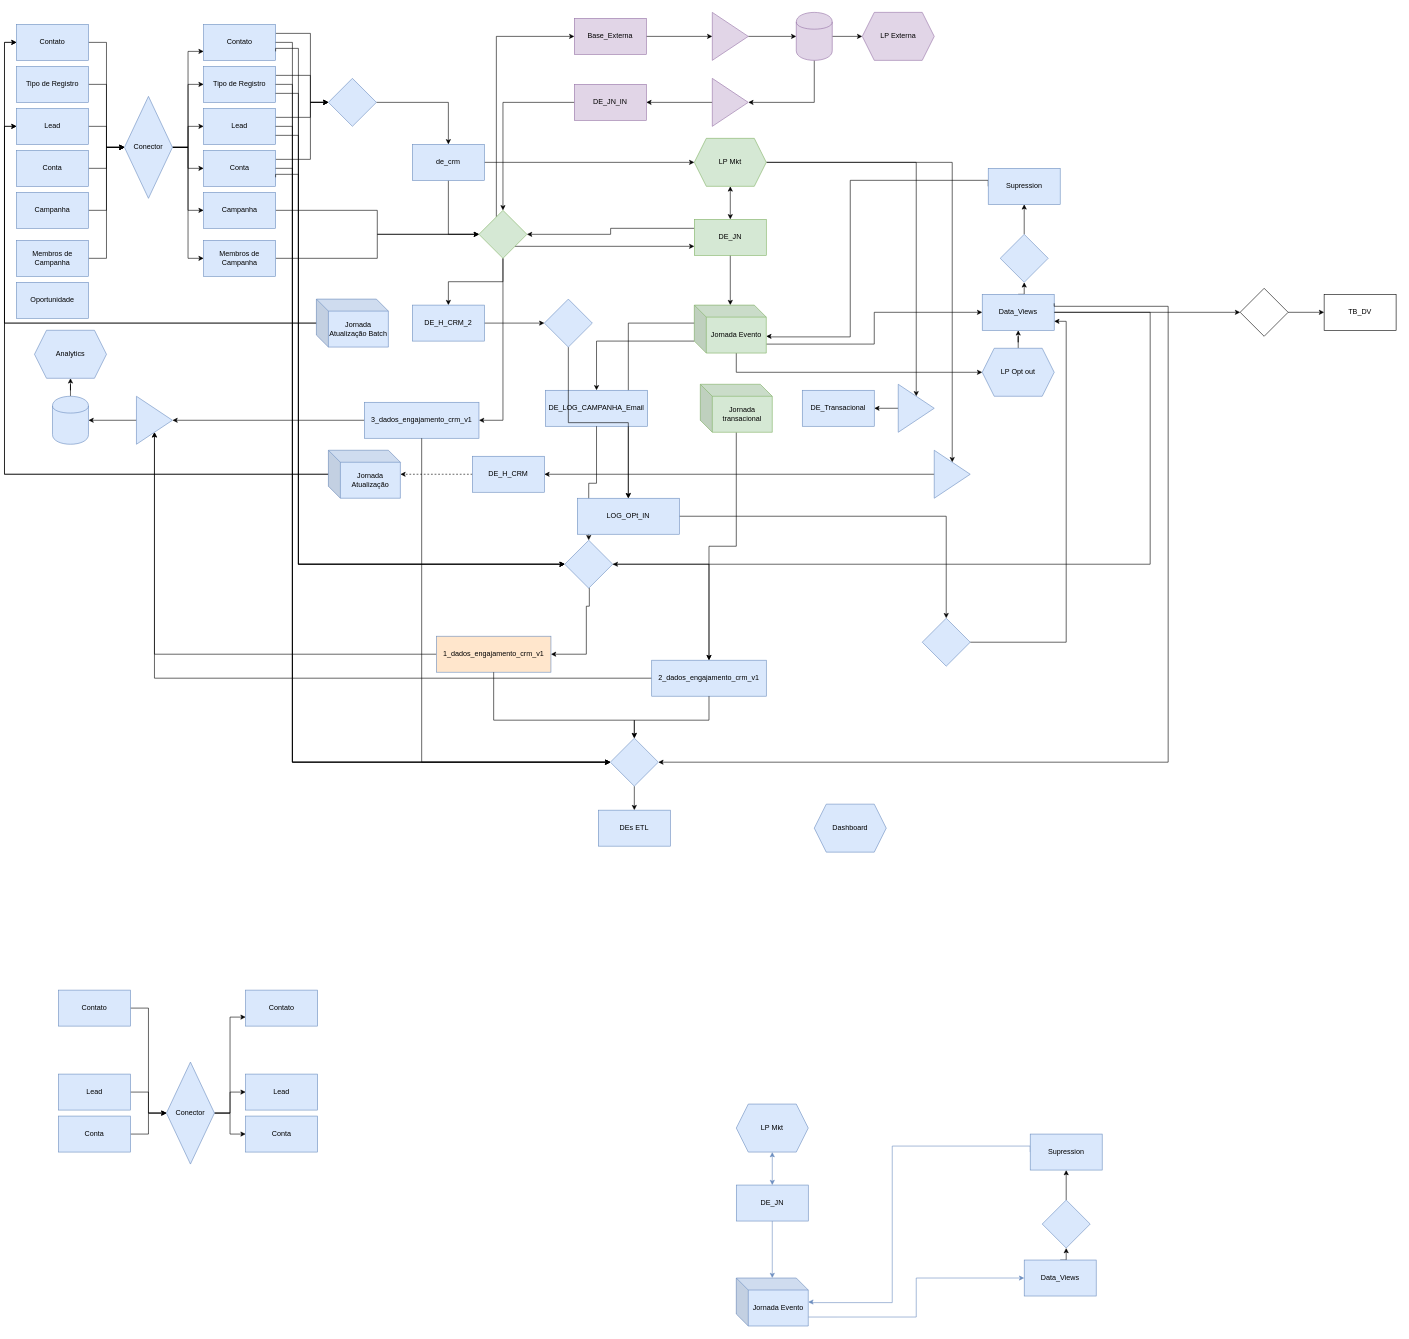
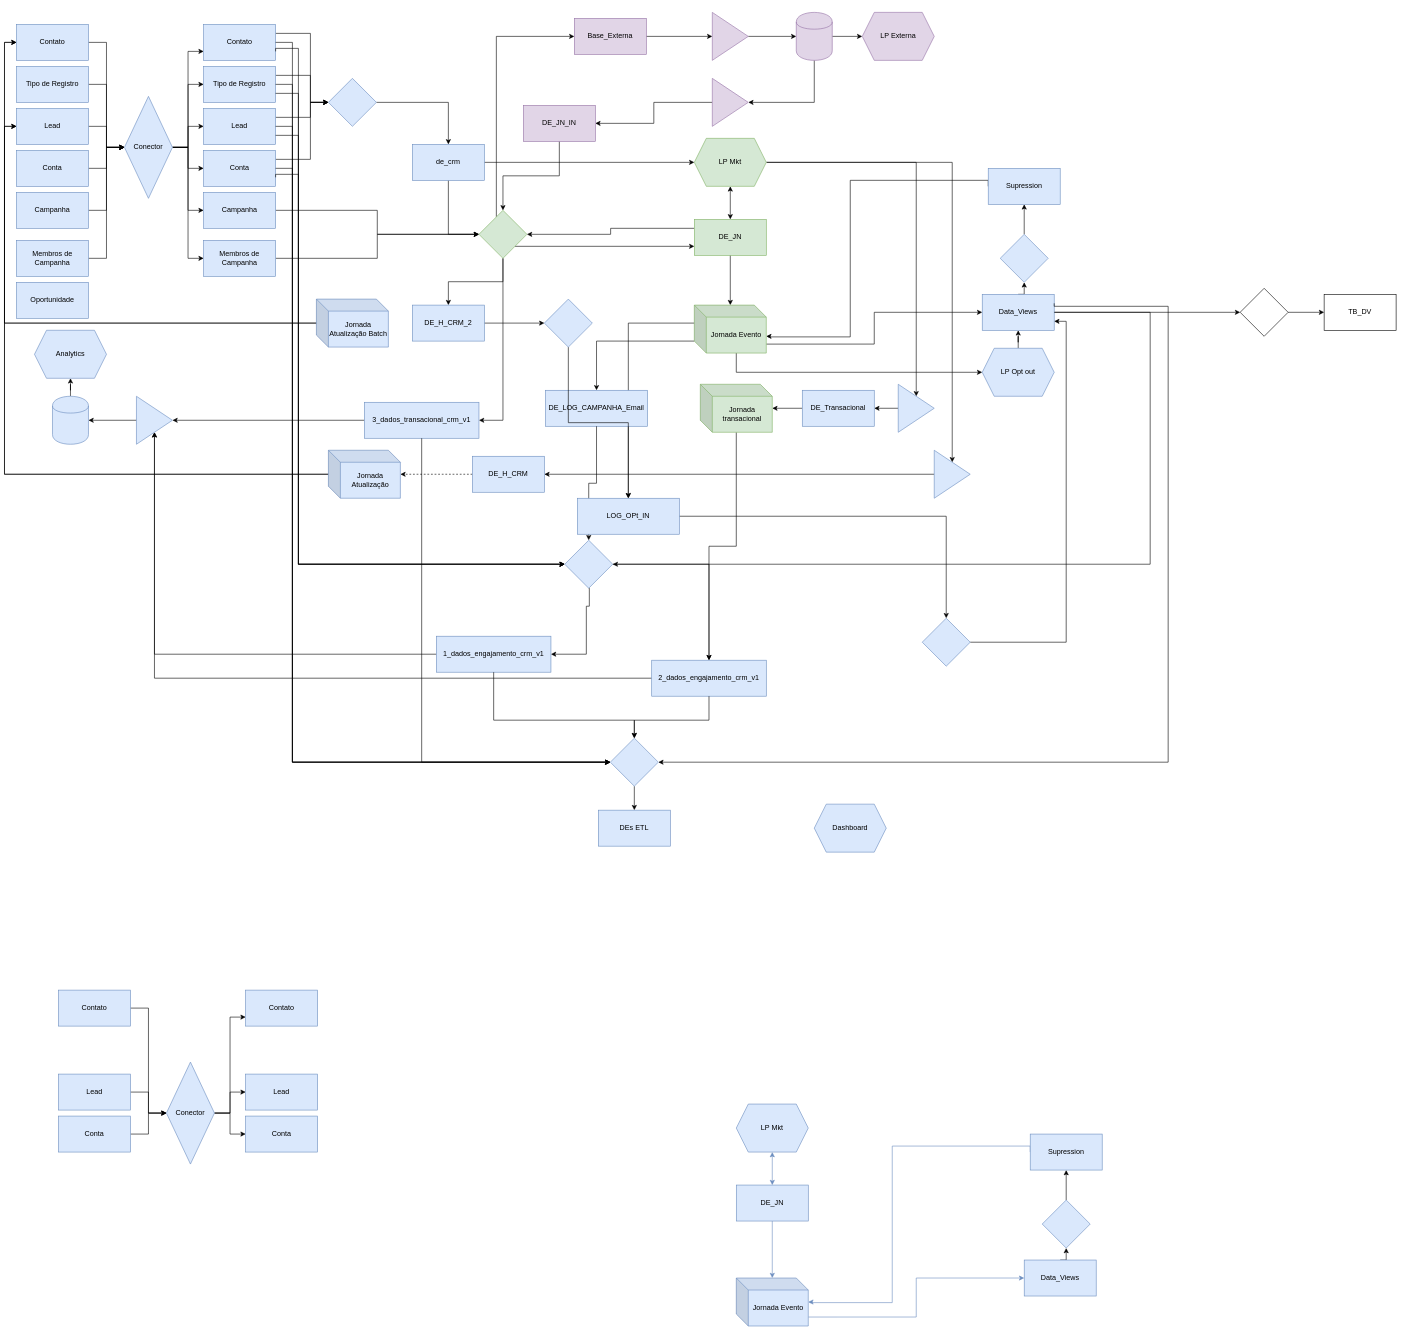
- <mxCell id="117" value="DE_JN_IN" style="whiteSpace=wrap;html=1;fillColor=#e1d5e7;strokeColor=#9673a6;" parent="1" vertex="1"><mxGeometry x="950" y="140" width="120" height="60" as="geometry" /></mxCell>
+ <mxCell id="117" value="DE_JN_IN" style="whiteSpace=wrap;html=1;fillColor=#e1d5e7;strokeColor=#9673a6;" parent="1" vertex="1"><mxGeometry x="865" y="175" width="120" height="60" as="geometry" /></mxCell>
+ <mxCell id="54" value="" style="edgeStyle=orthogonalEdgeStyle;rounded=0;orthogonalLoop=1;jettySize=auto;html=1;" parent="1" source="55" target="57" edge="1"><mxGeometry relative="1" as="geometry" /></mxCell>
- <mxCell id="101" value="3_dados_engajamento_crm_v1" style="whiteSpace=wrap;html=1;fillColor=#dae8fc;strokeColor=#6c8ebf;" parent="1" vertex="1"><mxGeometry x="600" y="670" width="191" height="60" as="geometry" /></mxCell>
+ <mxCell id="101" value="3_dados_transacional_crm_v1" style="whiteSpace=wrap;html=1;fillColor=#dae8fc;strokeColor=#6c8ebf;" parent="1" vertex="1"><mxGeometry x="600" y="670" width="191" height="60" as="geometry" /></mxCell>
- <mxCell id="103" value="1_dados_engajamento_crm_v1" style="whiteSpace=wrap;html=1;fillColor=#ffe6cc;strokeColor=#6c8ebf;" parent="1" vertex="1"><mxGeometry x="720" y="1060" width="191" height="60" as="geometry" /></mxCell>
+ <mxCell id="103" value="1_dados_engajamento_crm_v1" style="whiteSpace=wrap;html=1;fillColor=#dae8fc;strokeColor=#6c8ebf;" parent="1" vertex="1"><mxGeometry x="720" y="1060" width="191" height="60" as="geometry" /></mxCell>
